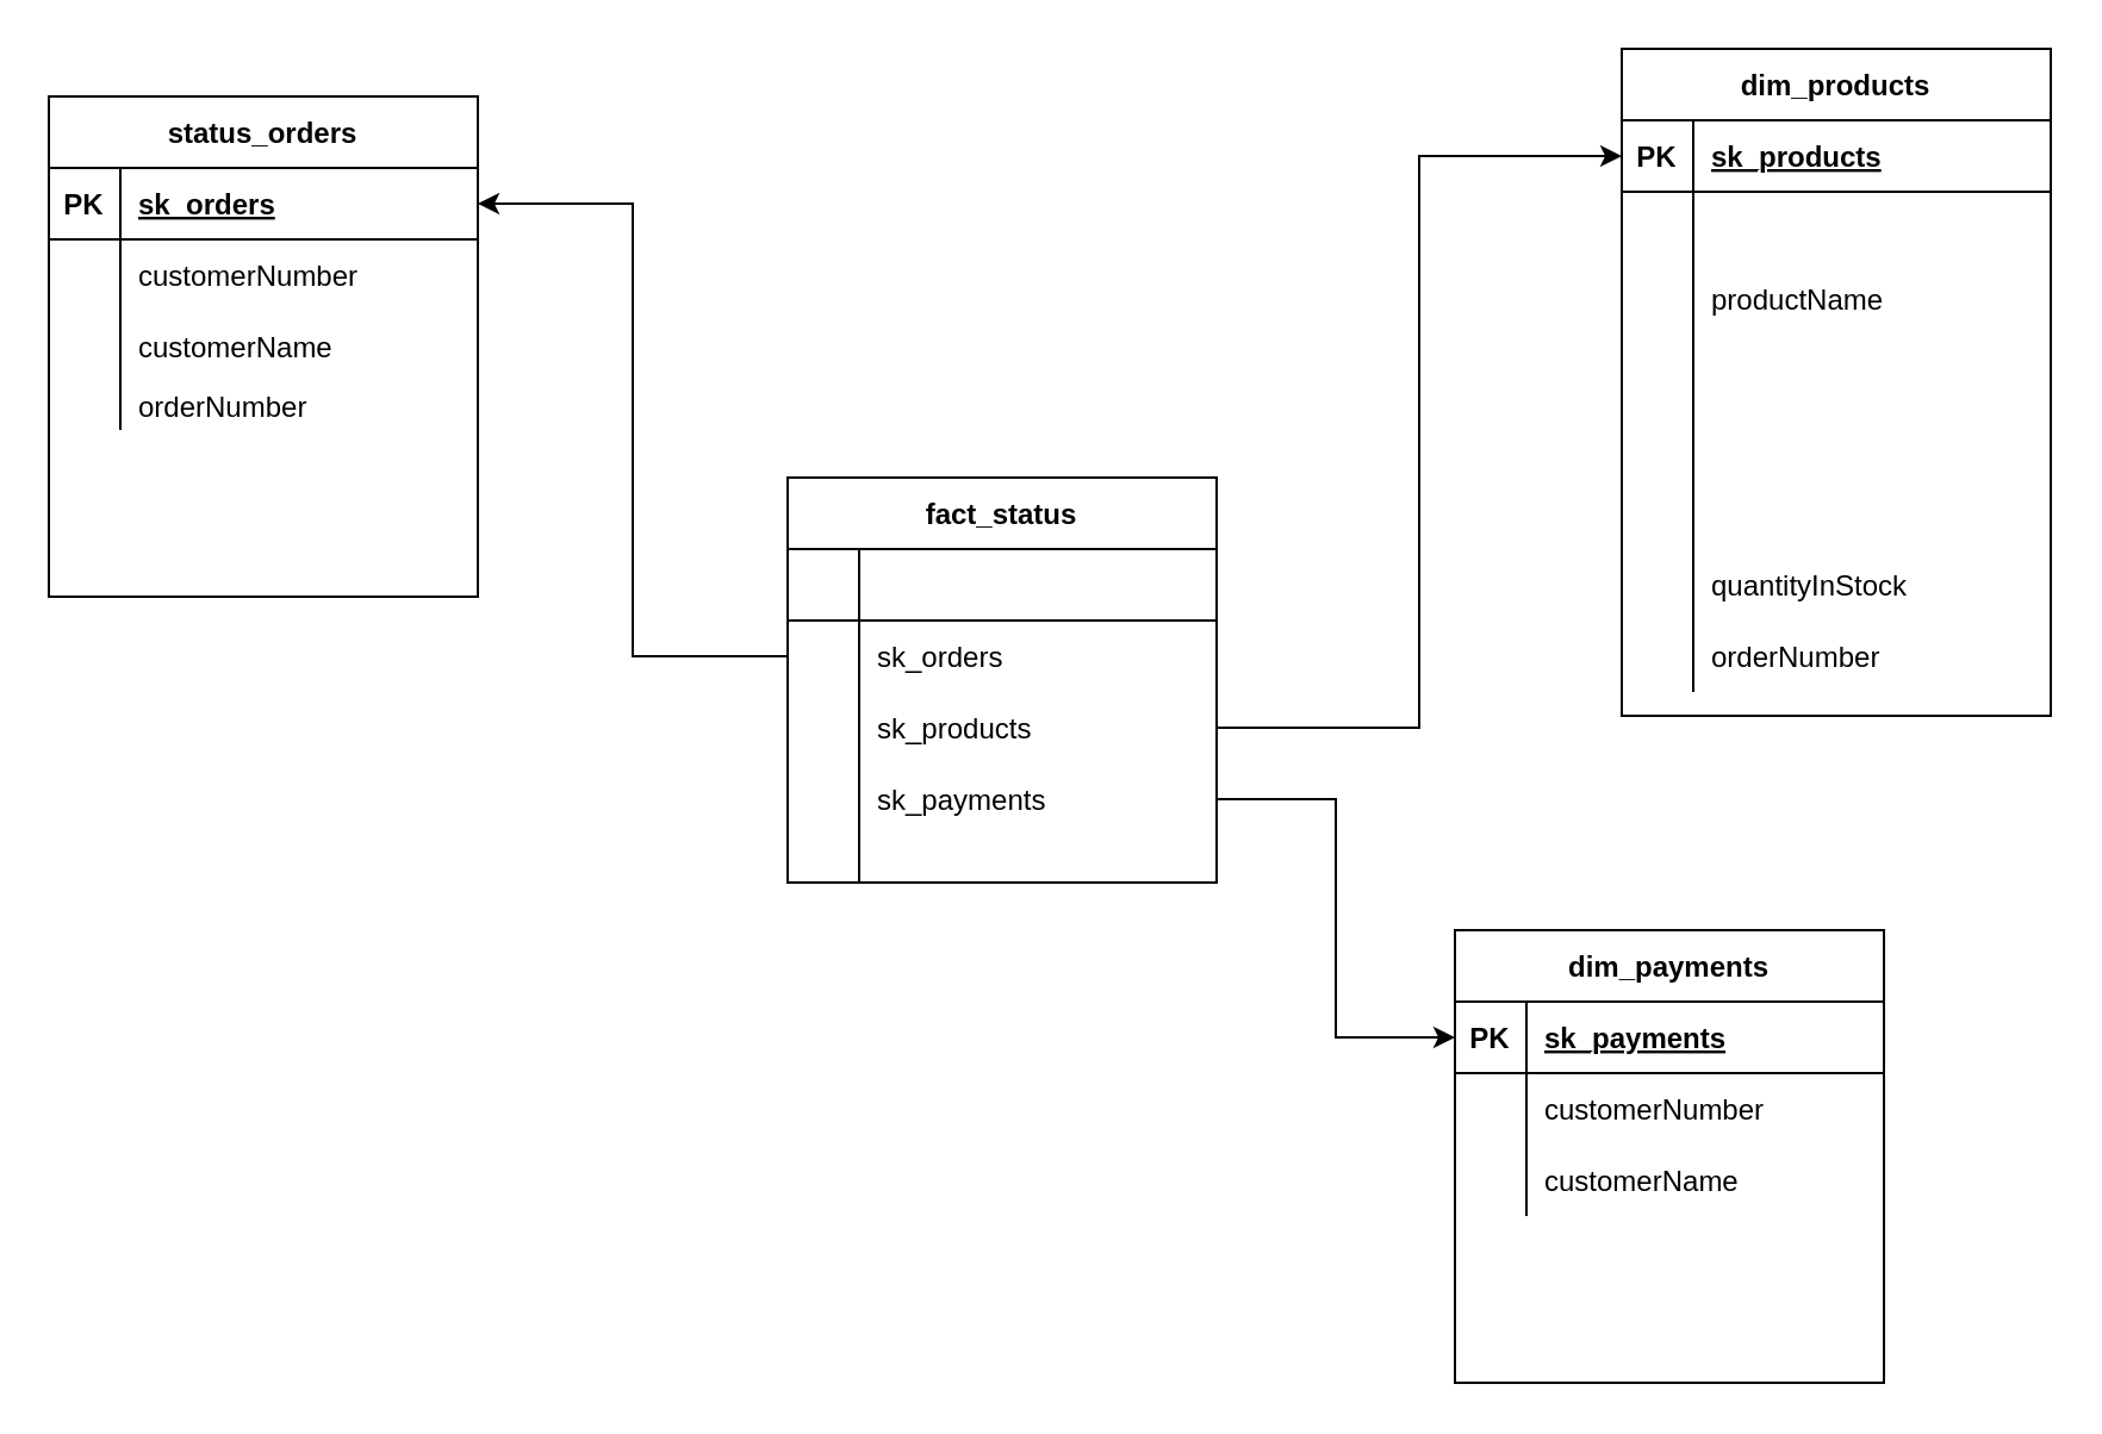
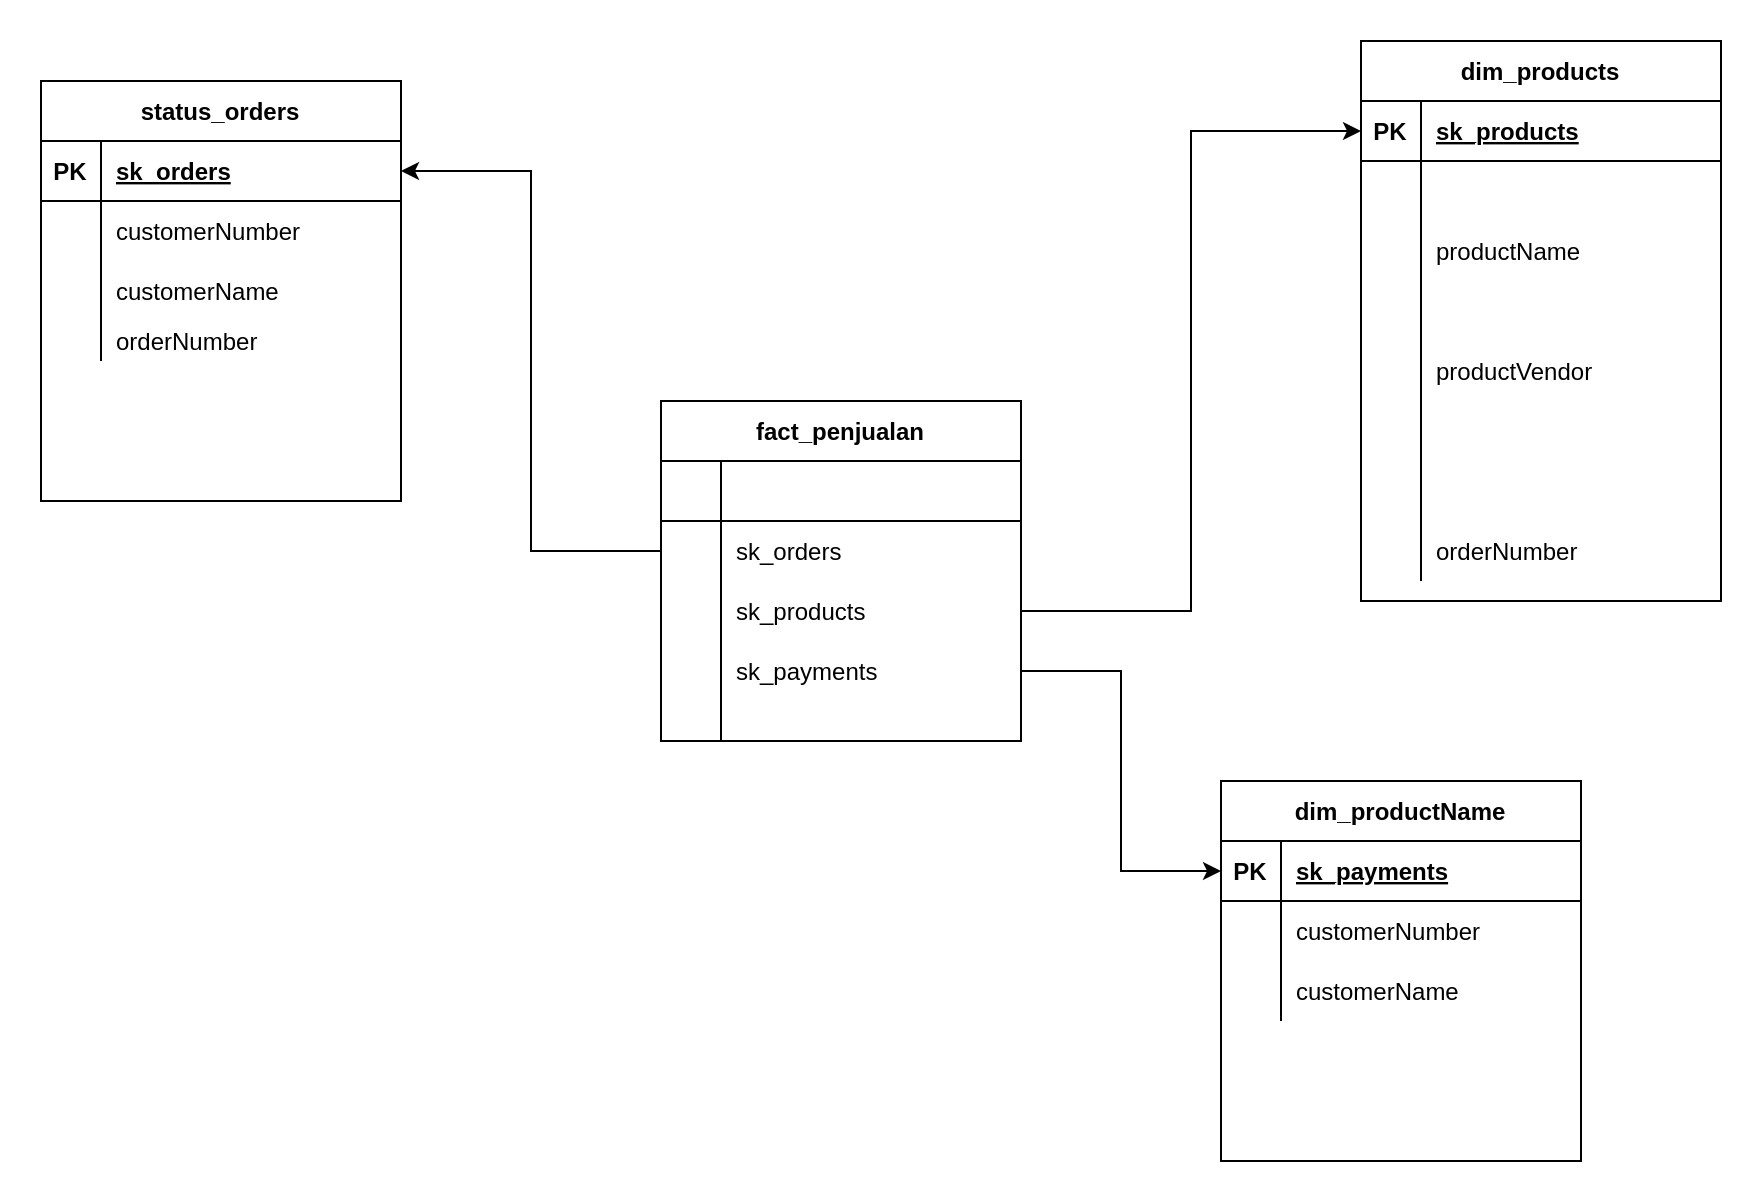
+ <mxCell id="48" value="productVendor" style="shape=partialRectangle;connectable=0;fillColor=none;top=0;left=0;bottom=0;right=0;align=left;spacingLeft=6;overflow=hidden;fontColor=default;strokeColor=default;" vertex="1" parent="46"><mxGeometry x="30" width="150" height="30" as="geometry"><mxRectangle width="150" height="30" as="alternateBounds" /></mxGeometry></mxCell>
- <mxCell id="19" value="fact_status" style="shape=table;startSize=30;container=1;collapsible=1;childLayout=tableLayout;fixedRows=1;rowLines=0;fontStyle=1;align=center;resizeLast=1;fillColor=default;strokeColor=default;fontColor=default;" vertex="1" parent="1"><mxGeometry x="330" y="200" width="180" height="170" as="geometry" /></mxCell>
+ <mxCell id="19" value="fact_penjualan" style="shape=table;startSize=30;container=1;collapsible=1;childLayout=tableLayout;fixedRows=1;rowLines=0;fontStyle=1;align=center;resizeLast=1;fillColor=default;strokeColor=default;fontColor=default;" vertex="1" parent="1"><mxGeometry x="330" y="200" width="180" height="170" as="geometry" /></mxCell>
- <mxCell id="53" value="quantityInStock" style="shape=partialRectangle;connectable=0;fillColor=none;top=0;left=0;bottom=0;right=0;align=left;spacingLeft=6;overflow=hidden;fontColor=default;strokeColor=default;" vertex="1" parent="51"><mxGeometry x="30" width="150" height="30" as="geometry"><mxRectangle width="150" height="30" as="alternateBounds" /></mxGeometry></mxCell>
- <mxCell id="57" value="dim_payments" style="shape=table;startSize=30;container=1;collapsible=1;childLayout=tableLayout;fixedRows=1;rowLines=0;fontStyle=1;align=center;resizeLast=1;fontColor=default;strokeColor=default;fillColor=default;" vertex="1" parent="1"><mxGeometry x="610" y="390" width="180" height="190" as="geometry" /></mxCell>
+ <mxCell id="57" value="dim_productName" style="shape=table;startSize=30;container=1;collapsible=1;childLayout=tableLayout;fixedRows=1;rowLines=0;fontStyle=1;align=center;resizeLast=1;fontColor=default;strokeColor=default;fillColor=default;" vertex="1" parent="1"><mxGeometry x="610" y="390" width="180" height="190" as="geometry" /></mxCell>
